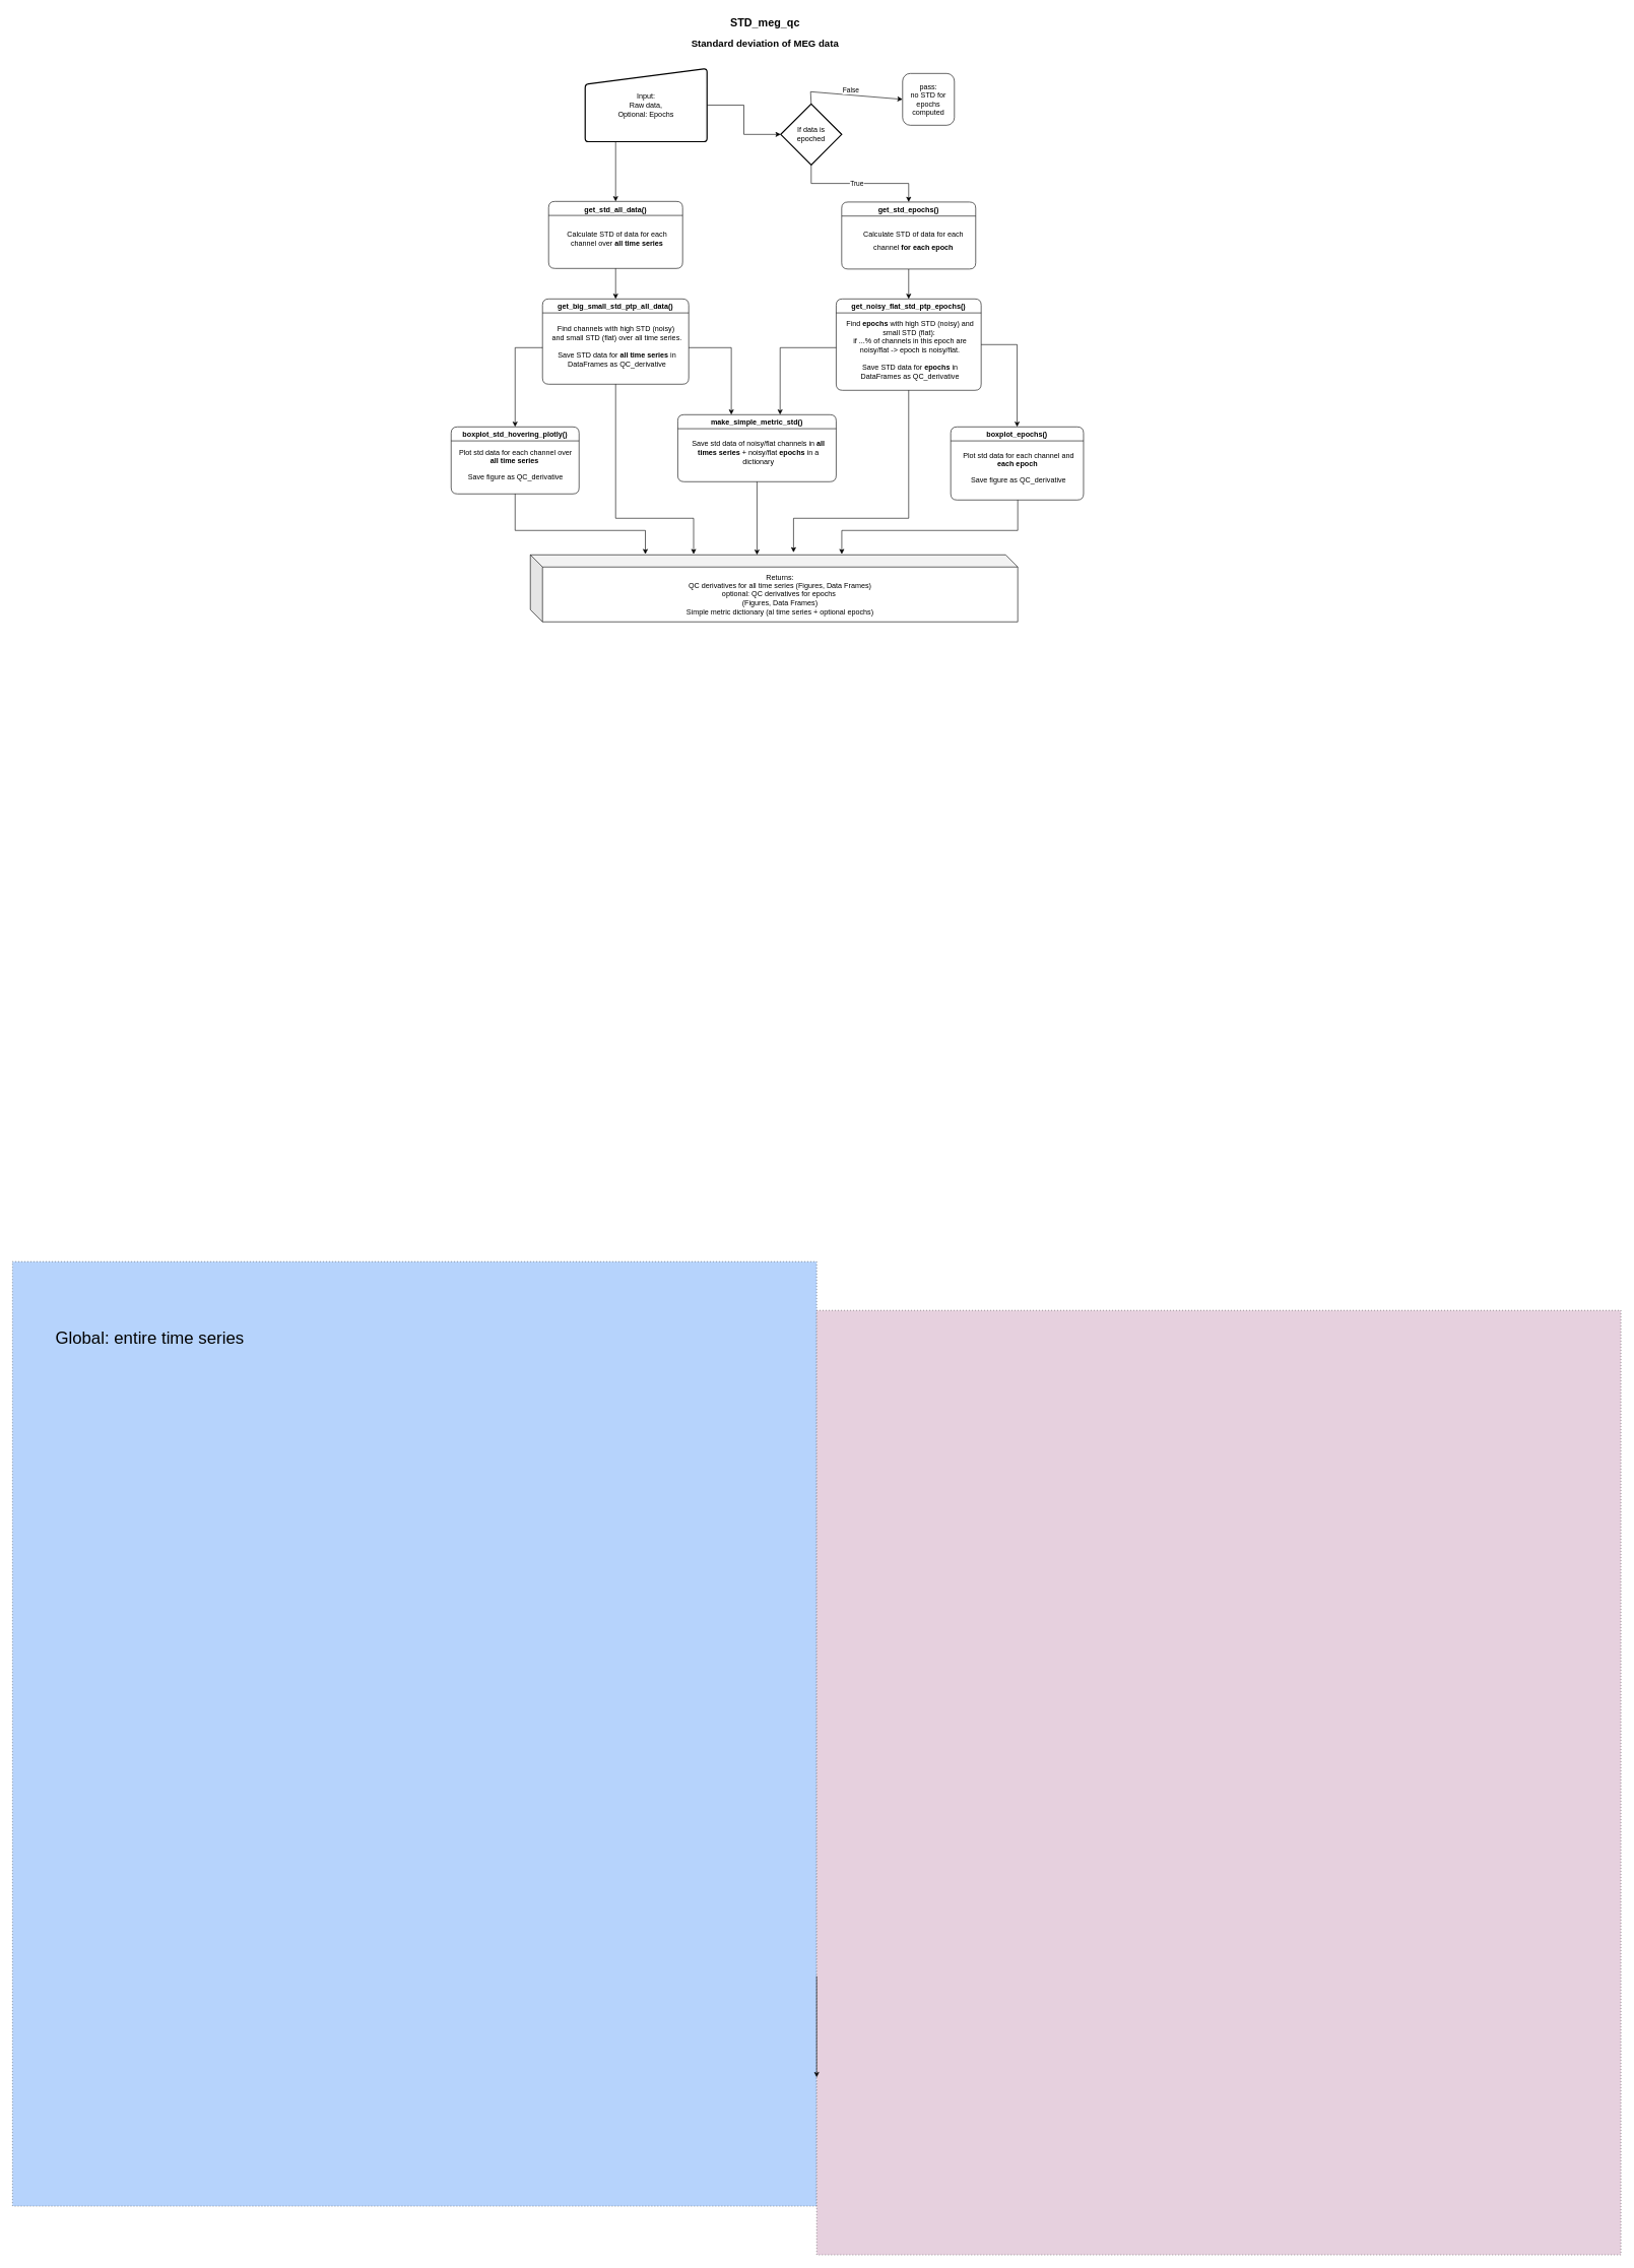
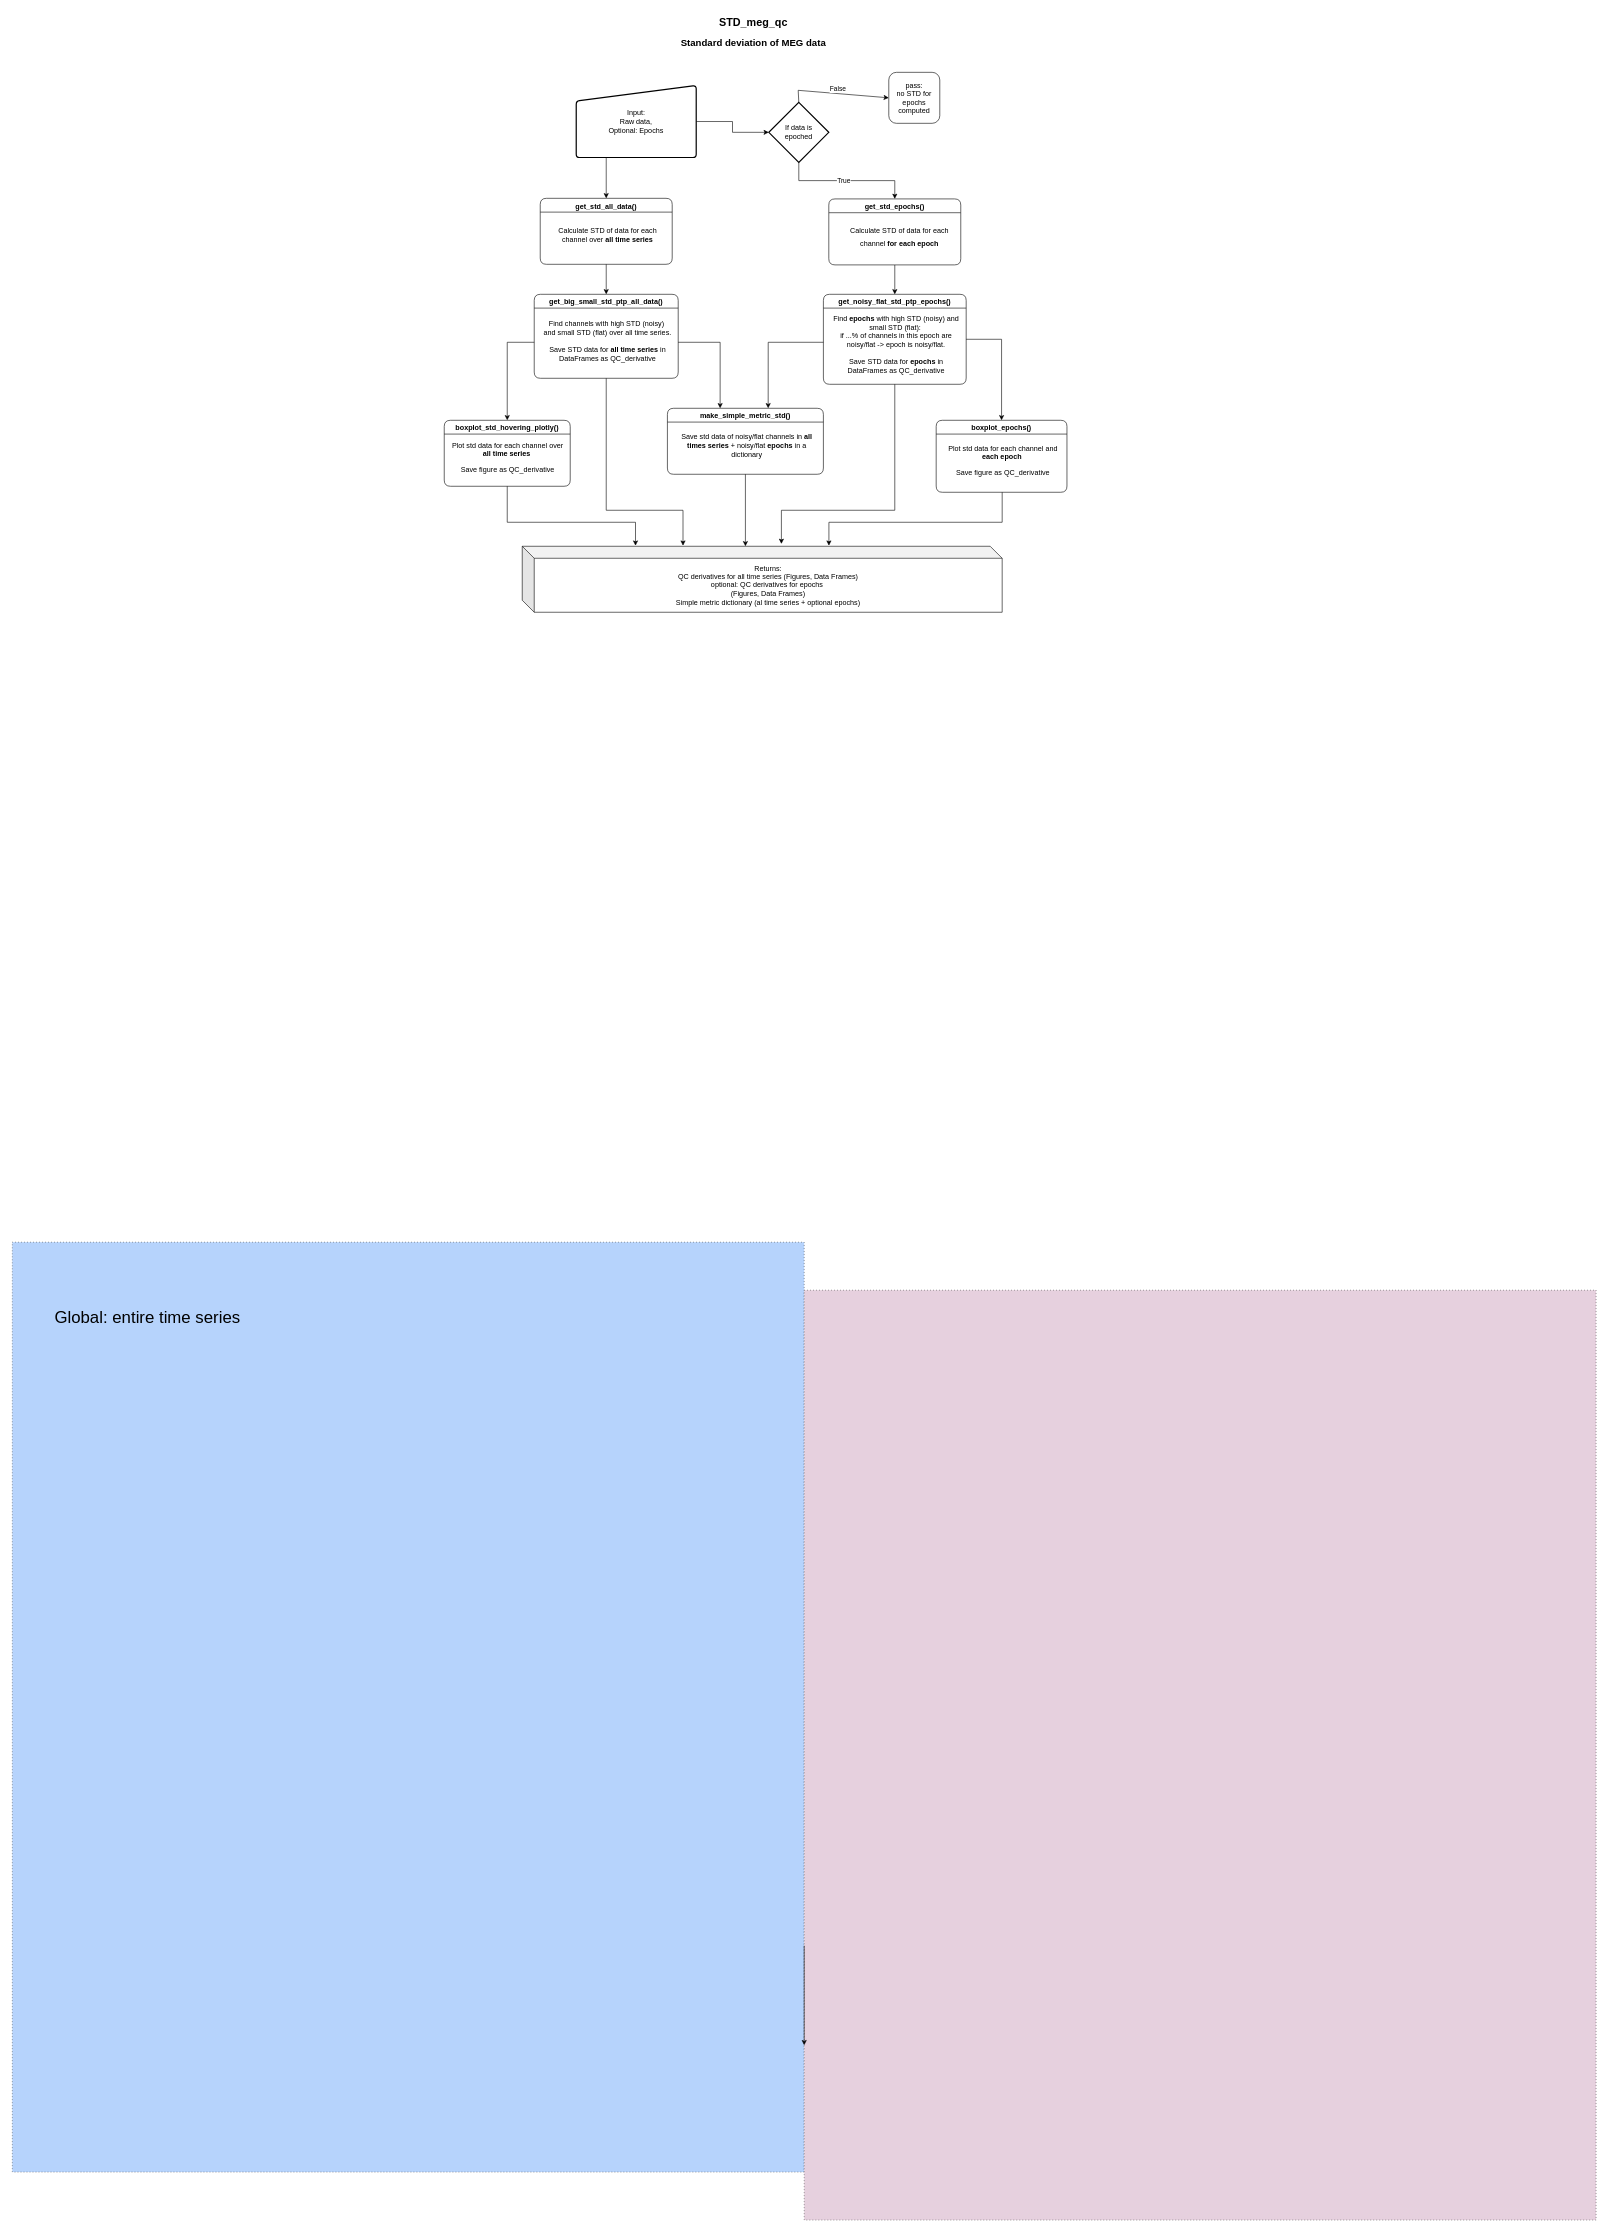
- <mxCell id="10" value="Input:&lt;br&gt;Raw data,&lt;br&gt;Optional: Epochs" style="html=1;strokeWidth=2;shape=manualInput;whiteSpace=wrap;rounded=1;size=26;arcSize=11;fontFamily=Helvetica;" parent="1" vertex="1"><mxGeometry x="960" y="112" width="200" height="120" as="geometry" /></mxCell>
+ <mxCell id="10" value="Input:&lt;br&gt;Raw data,&lt;br&gt;Optional: Epochs" style="html=1;strokeWidth=2;shape=manualInput;whiteSpace=wrap;rounded=1;size=26;arcSize=11;fontFamily=Helvetica;" parent="1" vertex="1"><mxGeometry x="960" y="142" width="200" height="120" as="geometry" /></mxCell>
